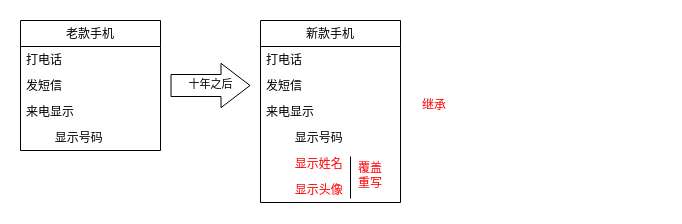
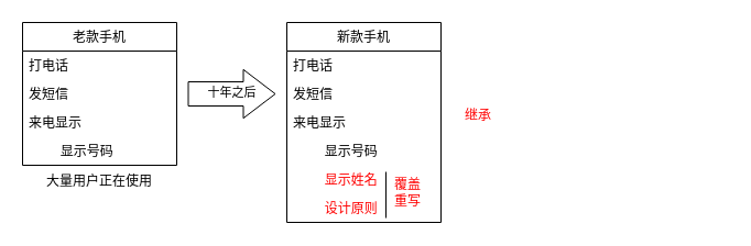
+ <mxCell id="14" value="大量用户正在使用" style="text;html=1;strokeColor=none;fillColor=none;align=center;verticalAlign=middle;whiteSpace=wrap;rounded=0;fontFamily=Courier New;" vertex="1" parent="1"><mxGeometry x="20" y="156" width="140" height="20" as="geometry" /></mxCell>
- <mxCell id="13" value="    显示头像" style="text;strokeColor=none;fillColor=none;align=left;verticalAlign=top;spacingLeft=4;spacingRight=4;overflow=hidden;rotatable=0;points=[[0,0.5],[1,0.5]];portConstraint=eastwest;fontFamily=Courier New;fontColor=#FF0000;" vertex="1" parent="7"><mxGeometry y="156" width="140" height="26" as="geometry" /></mxCell>
+ <mxCell id="13" value="    设计原则" style="text;strokeColor=none;fillColor=none;align=left;verticalAlign=top;spacingLeft=4;spacingRight=4;overflow=hidden;rotatable=0;points=[[0,0.5],[1,0.5]];portConstraint=eastwest;fontFamily=Courier New;fontColor=#FF0000;" vertex="1" parent="7"><mxGeometry y="156" width="140" height="26" as="geometry" /></mxCell>
